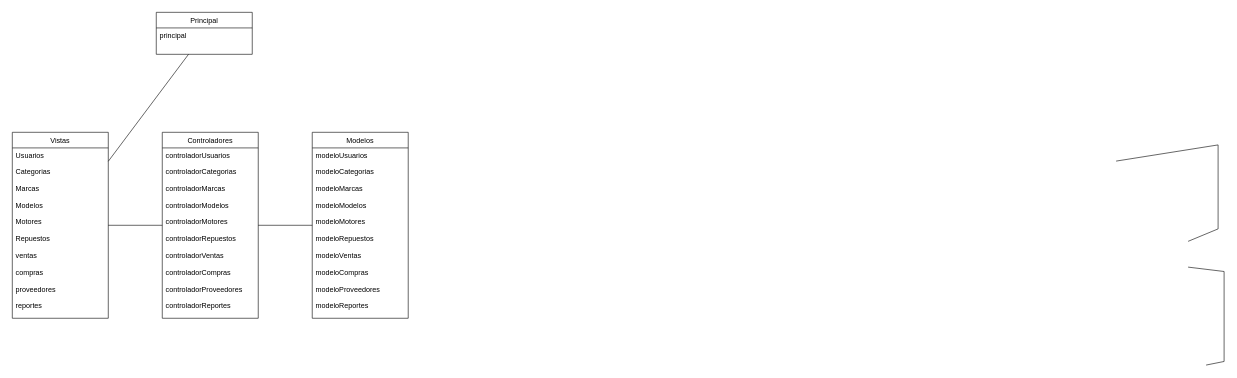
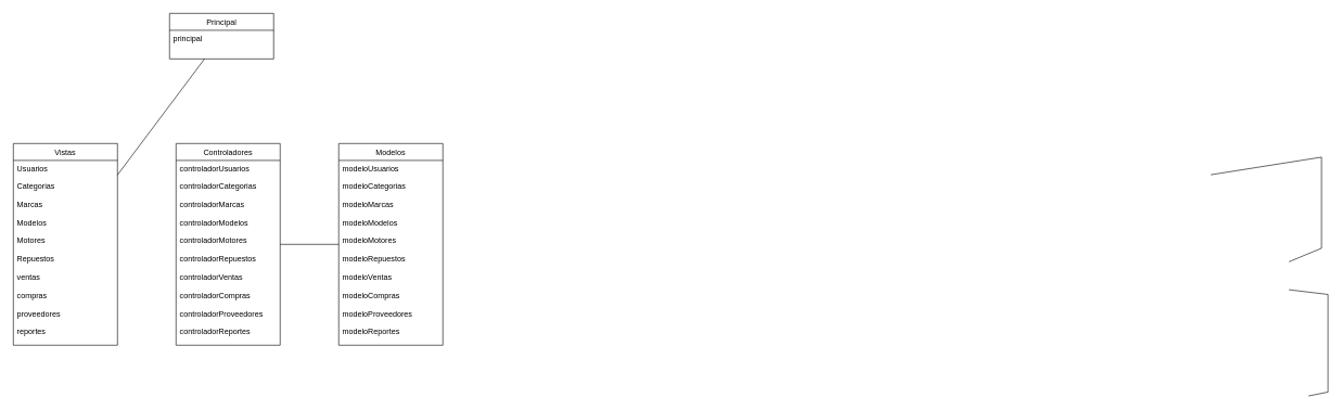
- <mxCell id="40" value="" style="endArrow=none;html=1;rounded=0;strokeColor=default;align=center;verticalAlign=middle;fontFamily=Helvetica;fontSize=11;fontColor=default;labelBackgroundColor=default;" edge="1" parent="1" source="7" target="18"><mxGeometry relative="1" as="geometry"><mxPoint x="190" y="275" as="sourcePoint" /><mxPoint x="270" y="164" as="targetPoint" /></mxGeometry></mxCell>
